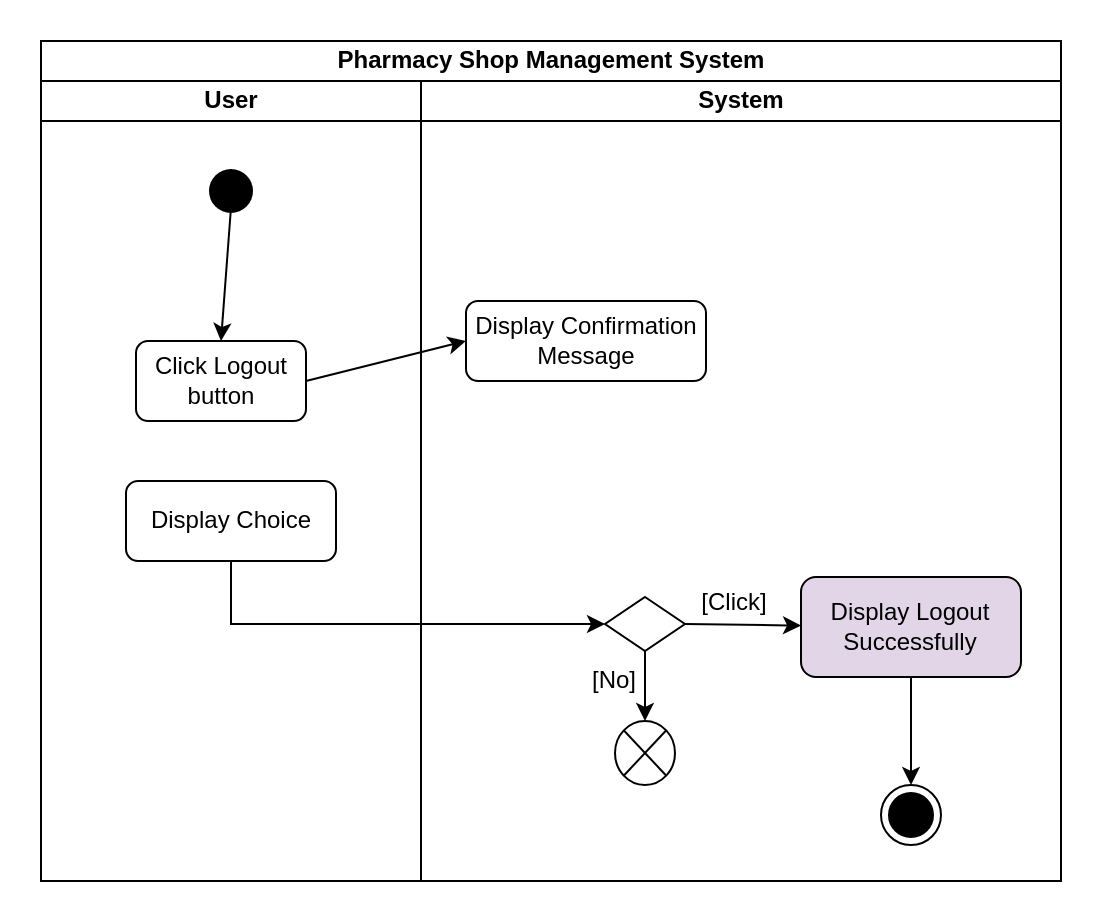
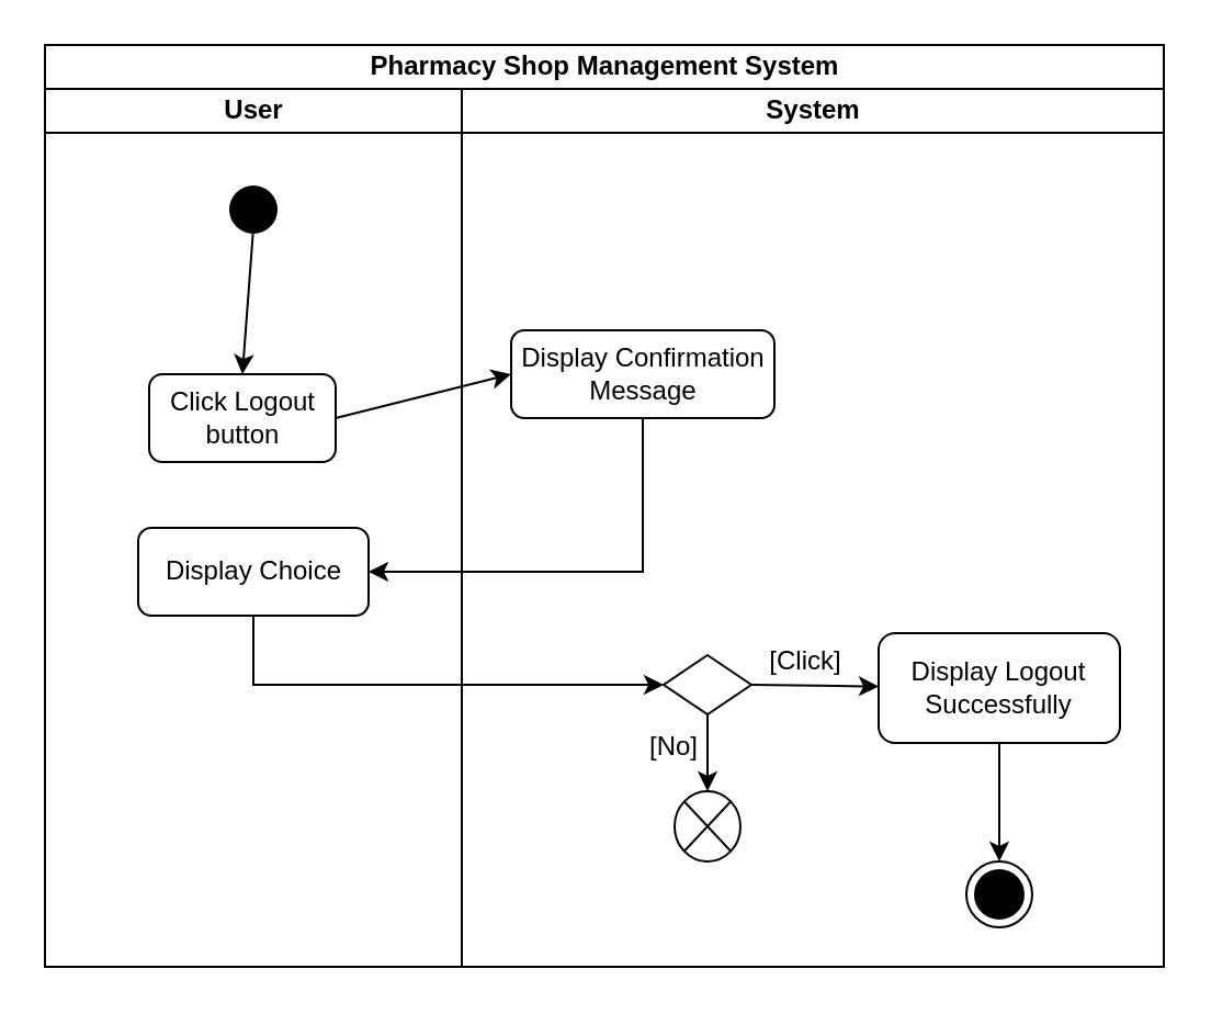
+ <mxCell id="9" style="edgeStyle=orthogonalEdgeStyle;rounded=0;orthogonalLoop=1;jettySize=auto;html=1;exitX=0.5;exitY=1;exitDx=0;exitDy=0;entryX=1;entryY=0.5;entryDx=0;entryDy=0;" edge="1" parent="2" source="21" target="7"><mxGeometry relative="1" as="geometry" /></mxCell>
- <mxCell id="16" value="Display Logout Successfully" style="rounded=1;whiteSpace=wrap;html=1;fillColor=#e1d5e7;" vertex="1" parent="11"><mxGeometry x="190" y="248" width="110" height="50" as="geometry" /></mxCell>
+ <mxCell id="16" value="Display Logout Successfully" style="rounded=1;whiteSpace=wrap;html=1;" vertex="1" parent="11"><mxGeometry x="190" y="248" width="110" height="50" as="geometry" /></mxCell>
